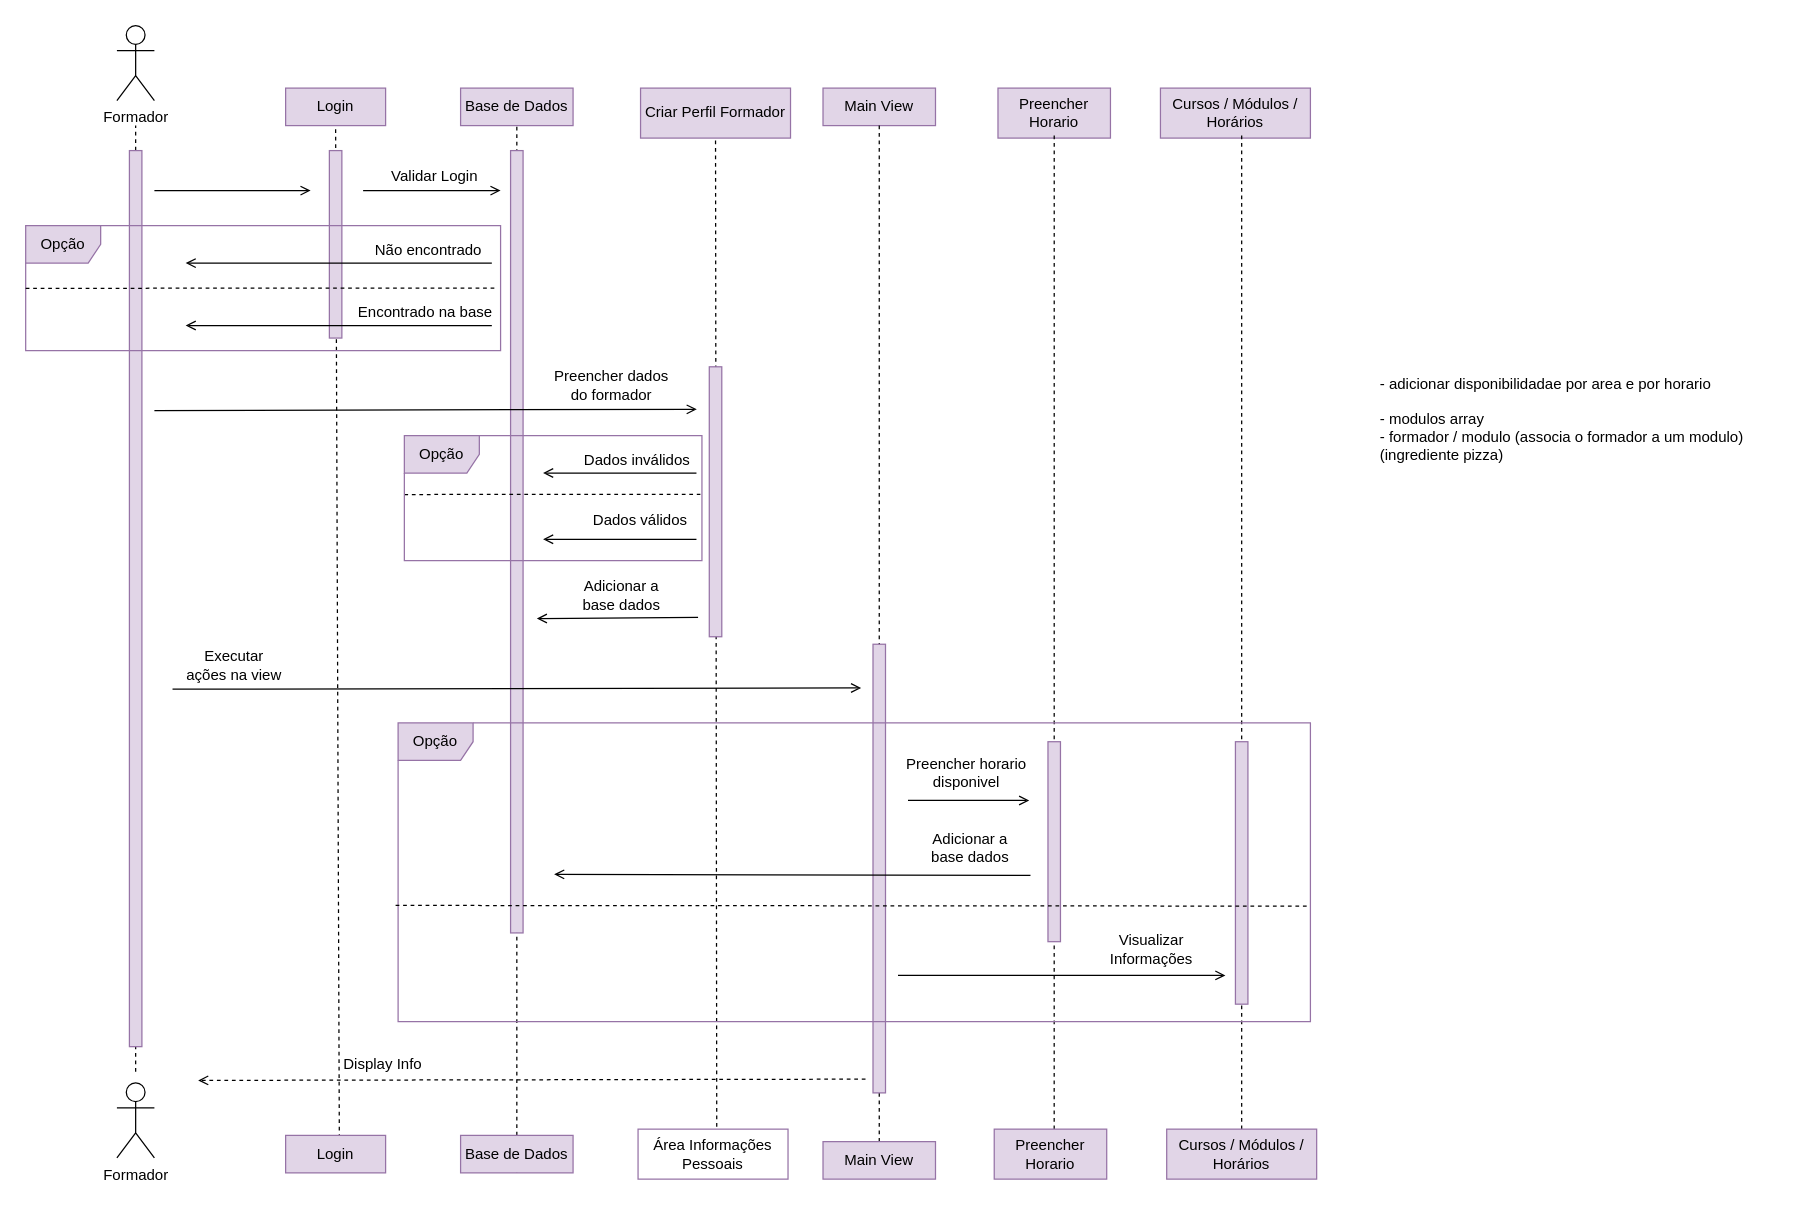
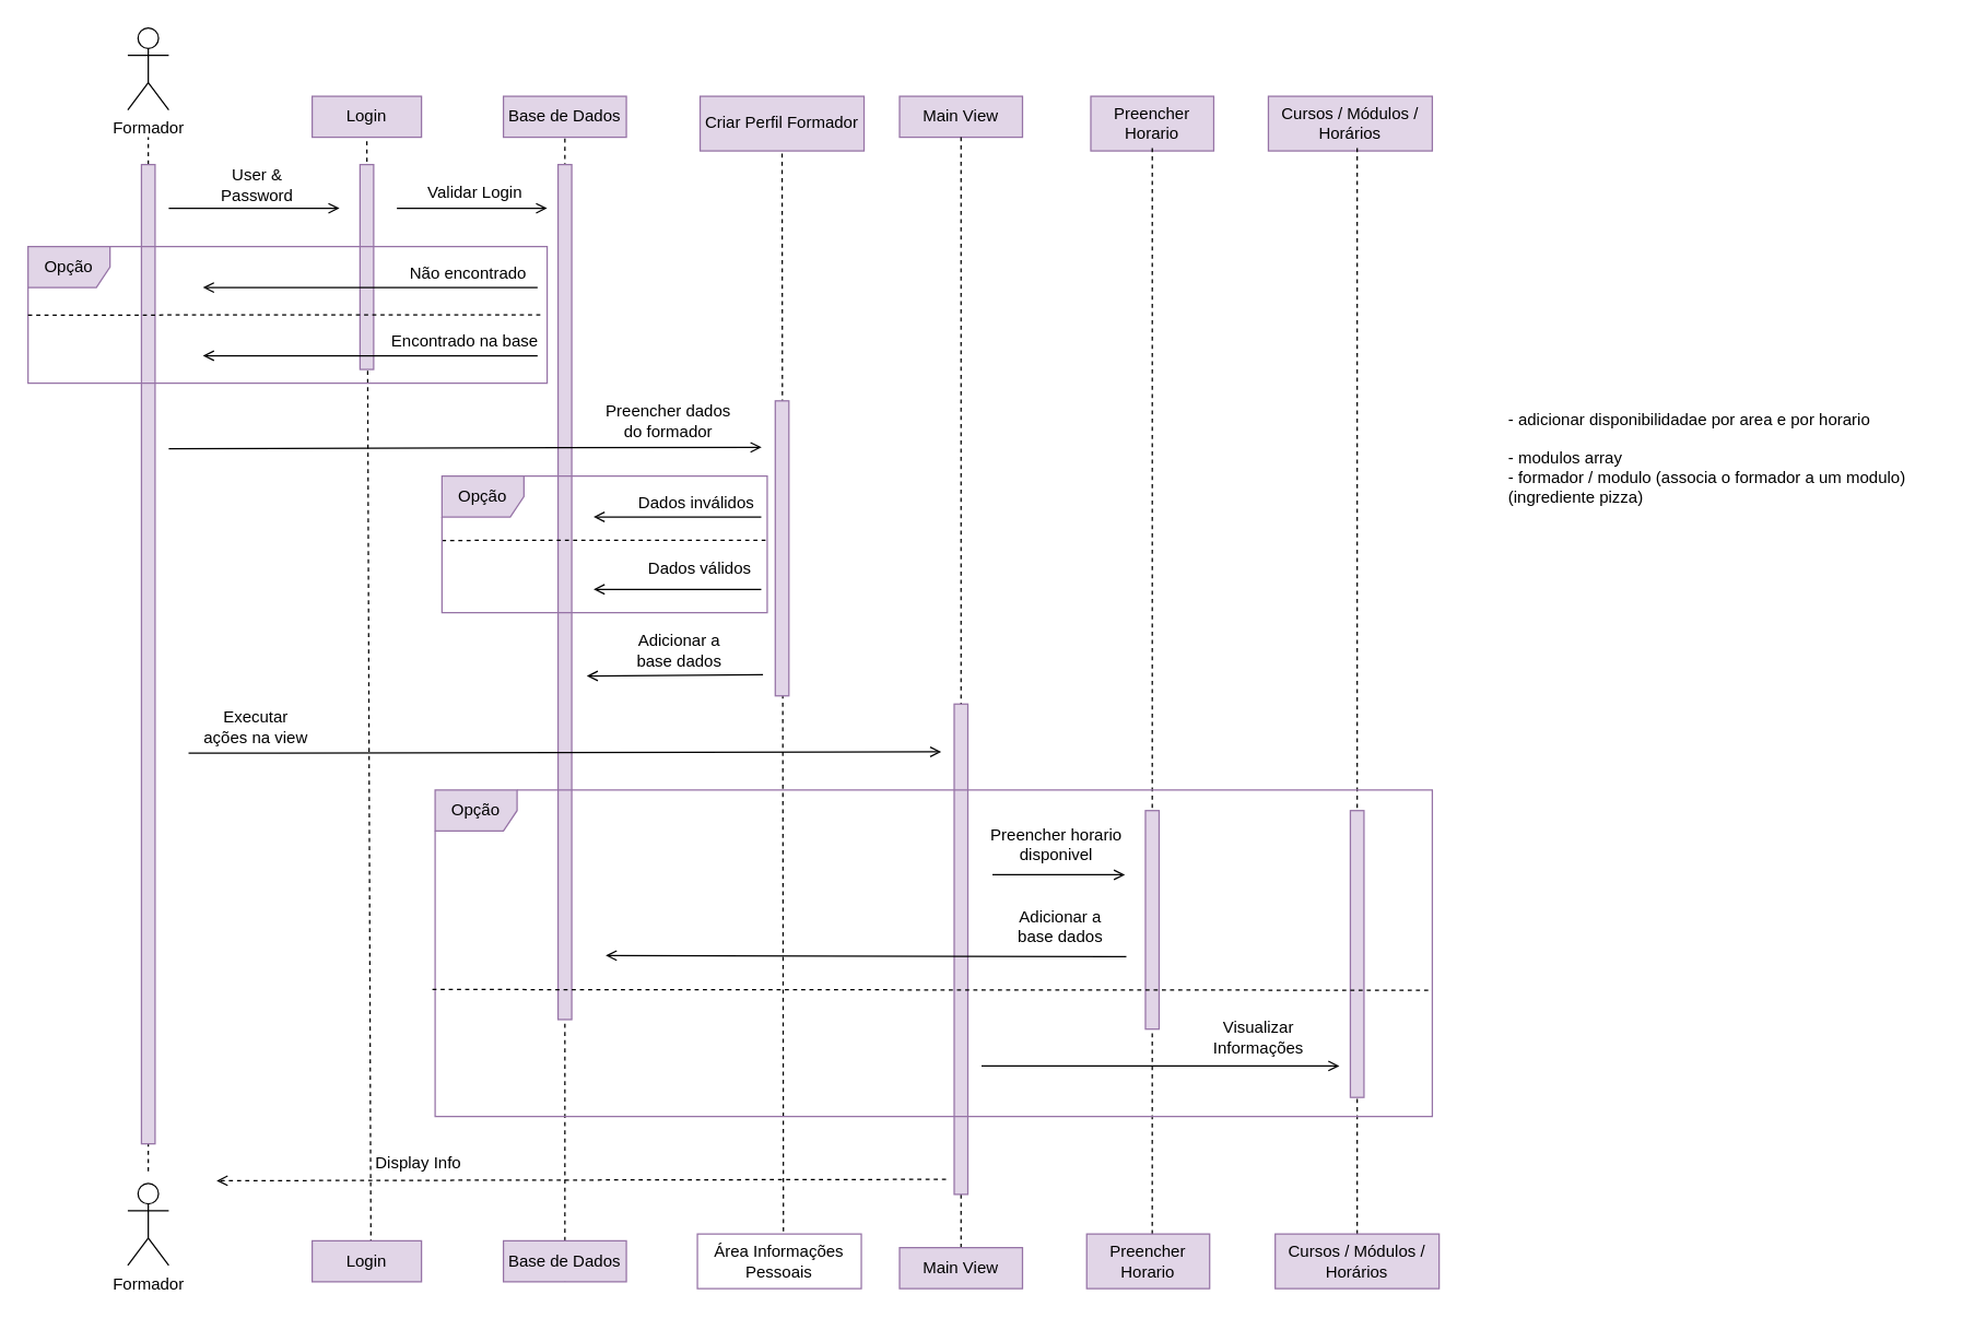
+ <mxCell id="52" value="User &amp;amp;&lt;br&gt;Password" style="text;html=1;strokeColor=none;fillColor=none;align=center;verticalAlign=middle;whiteSpace=wrap;rounded=0;" parent="50" vertex="1"><mxGeometry x="35" width="60" height="30" as="geometry" /></mxCell>
